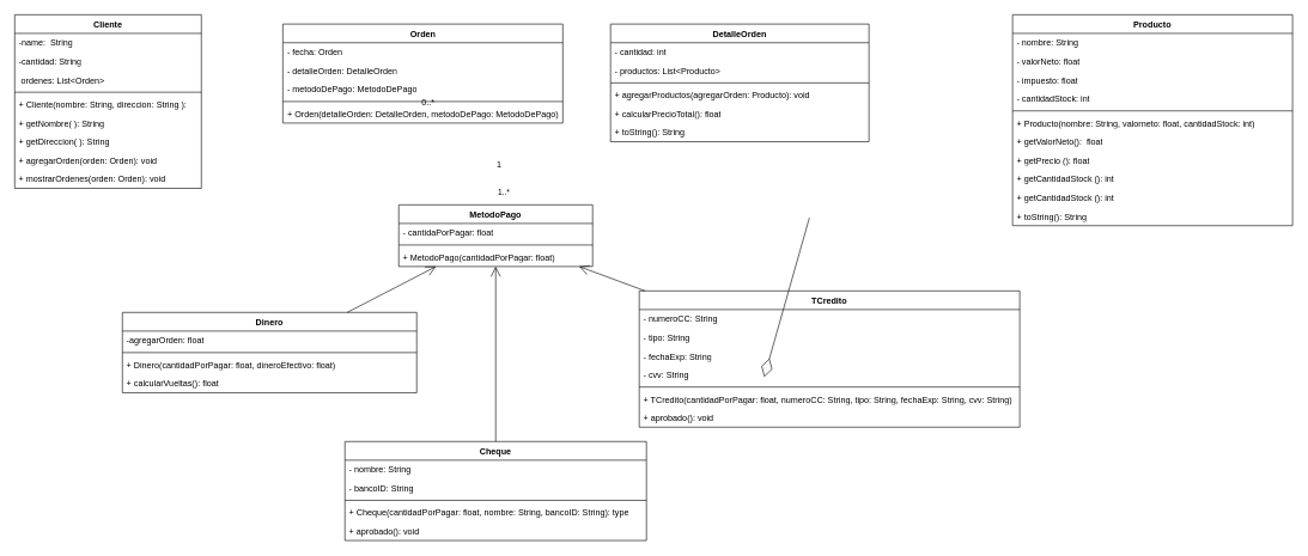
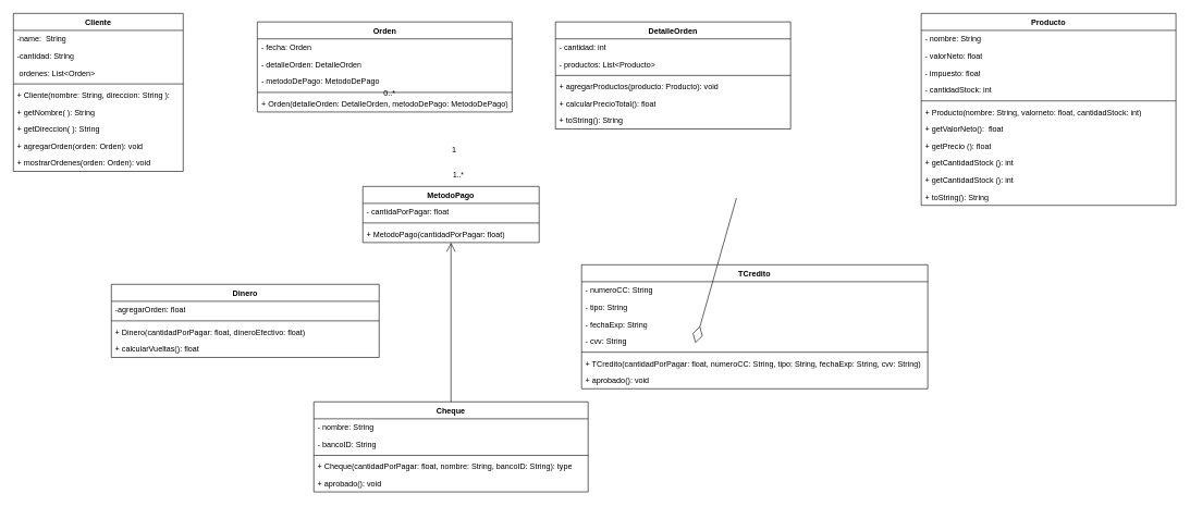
- <mxCell id="21" value="+ agregarProductos(agregarOrden: Producto): void" style="text;strokeColor=none;fillColor=none;align=left;verticalAlign=top;spacingLeft=4;spacingRight=4;overflow=hidden;rotatable=0;points=[[0,0.5],[1,0.5]];portConstraint=eastwest;whiteSpace=wrap;html=1;" parent="17" vertex="1"><mxGeometry y="86" width="360" height="26" as="geometry" /></mxCell>
+ <mxCell id="21" value="+ agregarProductos(producto: Producto): void" style="text;strokeColor=none;fillColor=none;align=left;verticalAlign=top;spacingLeft=4;spacingRight=4;overflow=hidden;rotatable=0;points=[[0,0.5],[1,0.5]];portConstraint=eastwest;whiteSpace=wrap;html=1;" parent="17" vertex="1"><mxGeometry y="86" width="360" height="26" as="geometry" /></mxCell>
- <mxCell id="58" value="" style="endArrow=open;endFill=1;endSize=12;html=1;rounded=0;" parent="1" source="24" target="62" edge="1"><mxGeometry width="160" relative="1" as="geometry"><mxPoint x="700" y="445" as="sourcePoint" /><mxPoint x="700" y="345" as="targetPoint" /></mxGeometry></mxCell>
- <mxCell id="56" value="" style="endArrow=open;endFill=1;endSize=12;html=1;rounded=0;" parent="1" source="12" target="62" edge="1"><mxGeometry width="160" relative="1" as="geometry"><mxPoint x="746" y="835" as="sourcePoint" /><mxPoint x="892" y="744" as="targetPoint" /></mxGeometry></mxCell>
